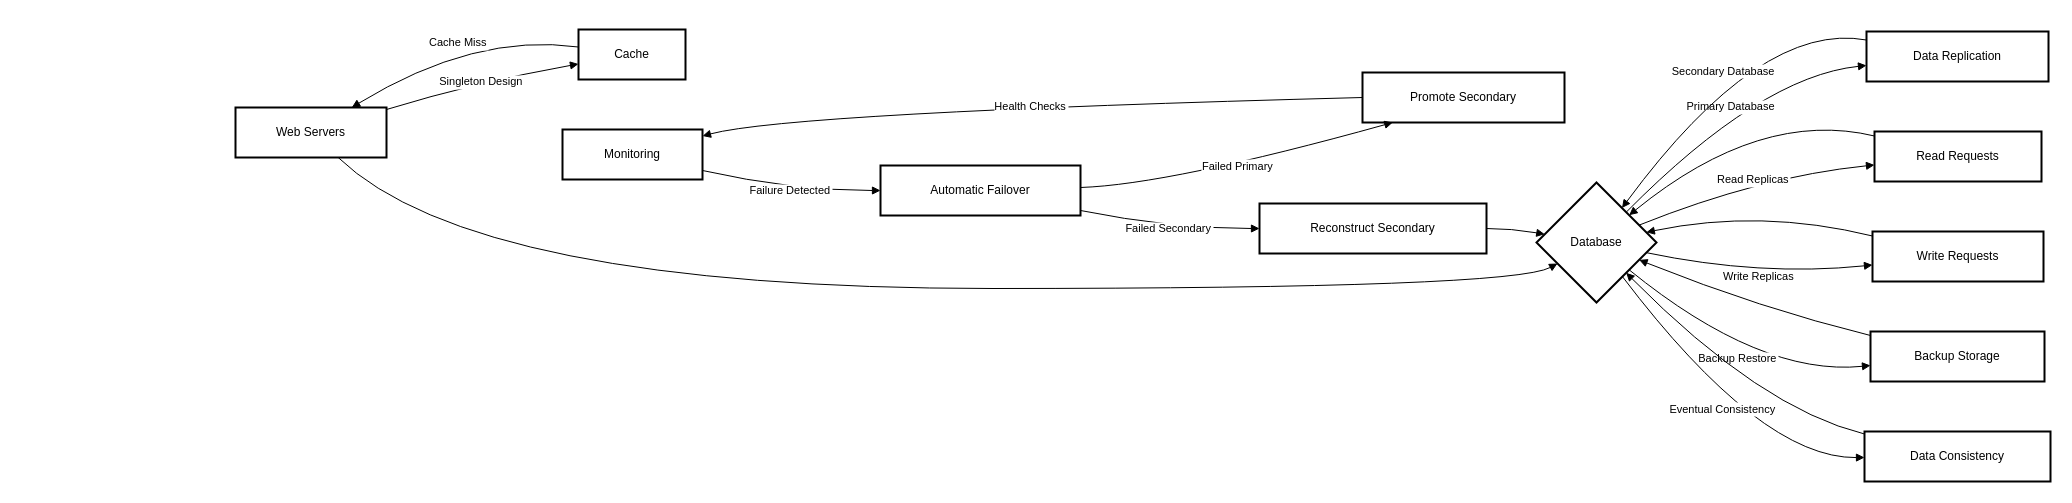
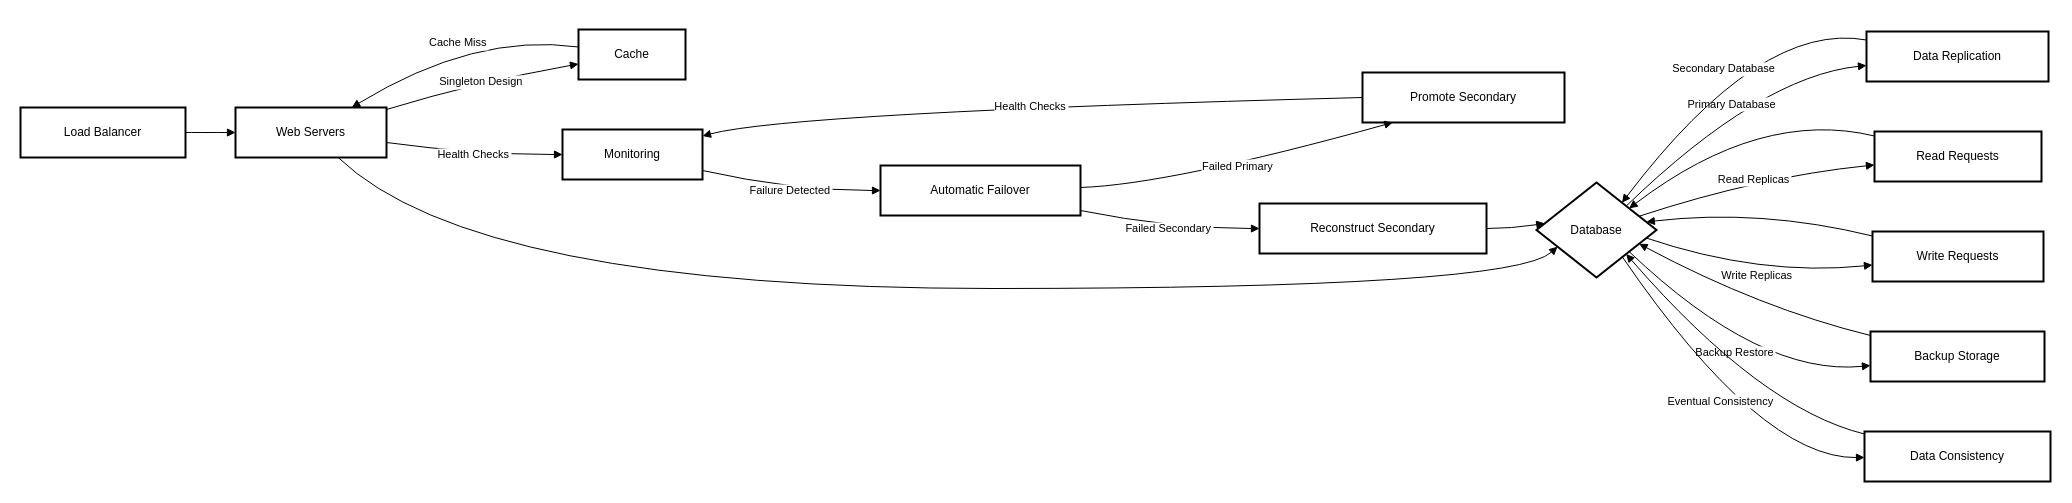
+ <mxCell id="2" value="Load Balancer" style="whiteSpace=wrap;strokeWidth=2;" vertex="1" parent="1"><mxGeometry x="20" y="107" width="165" height="50" as="geometry" /></mxCell>
+ <mxCell id="15" value="" style="curved=1;startArrow=none;endArrow=block;exitX=1;exitY=0.5;entryX=0;entryY=0.5;" edge="1" parent="1" source="2" target="3"><mxGeometry relative="1" as="geometry"><Array as="points" /></mxGeometry></mxCell>
+ <mxCell id="29" value="Health Checks" style="curved=1;startArrow=none;endArrow=block;exitX=1;exitY=0.7;entryX=0;entryY=0.5;" edge="1" parent="1" source="3" target="11"><mxGeometry relative="1" as="geometry"><Array as="points"><mxPoint x="474" y="154" /></Array></mxGeometry></mxCell>
- <mxCell id="4" value="Database" style="rhombus;strokeWidth=2;whiteSpace=wrap;" vertex="1" parent="1"><mxGeometry x="1536" y="182" width="120" height="120" as="geometry" /></mxCell>
+ <mxCell id="4" value="Database" style="rhombus;strokeWidth=2;whiteSpace=wrap;" vertex="1" parent="1"><mxGeometry x="1536" y="182" width="120" height="95" as="geometry" /></mxCell>
